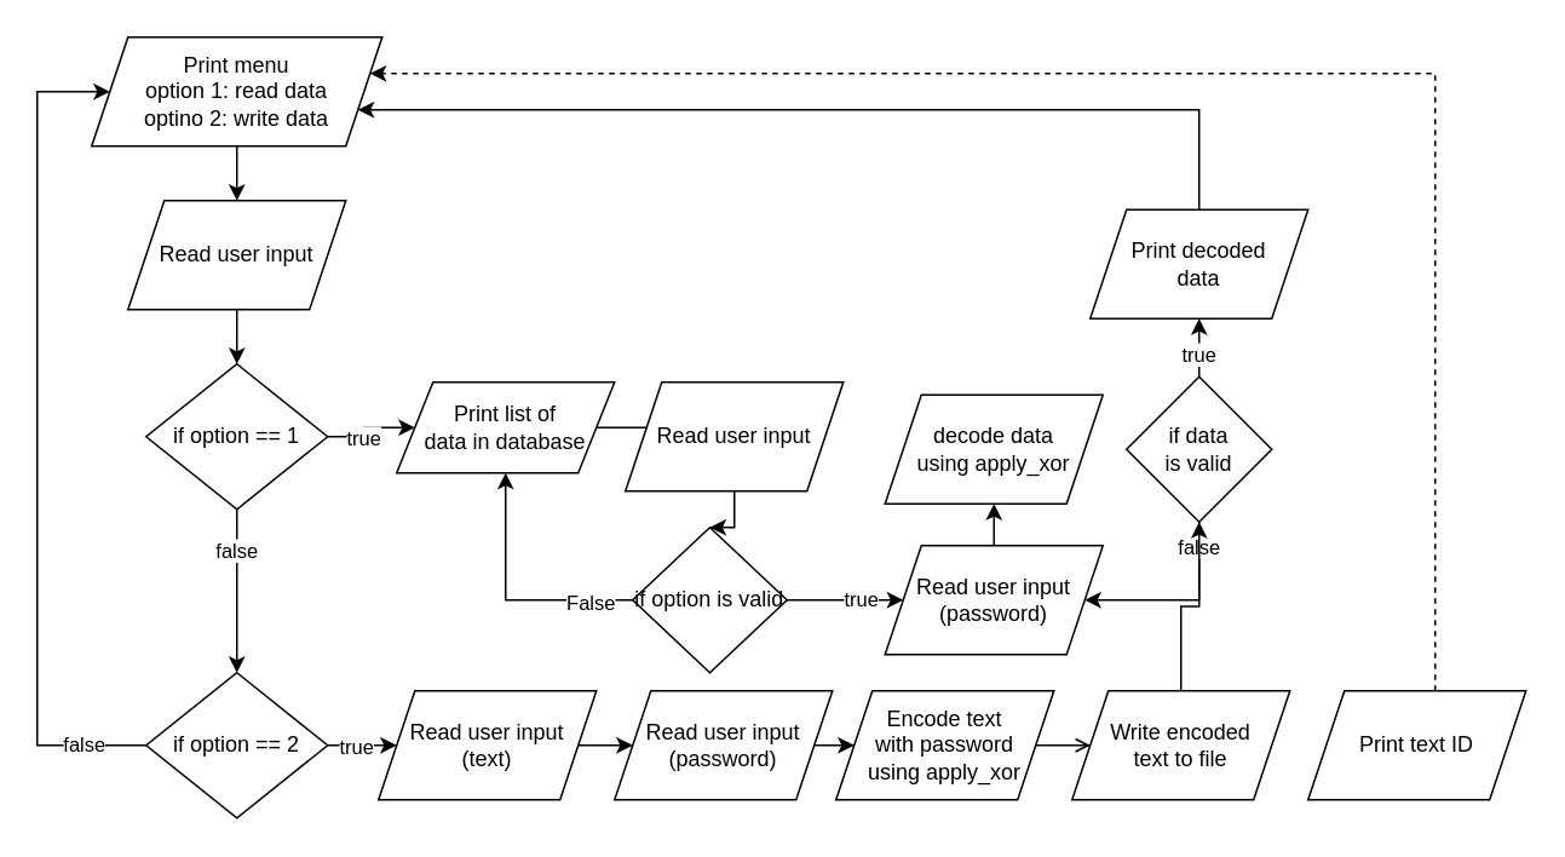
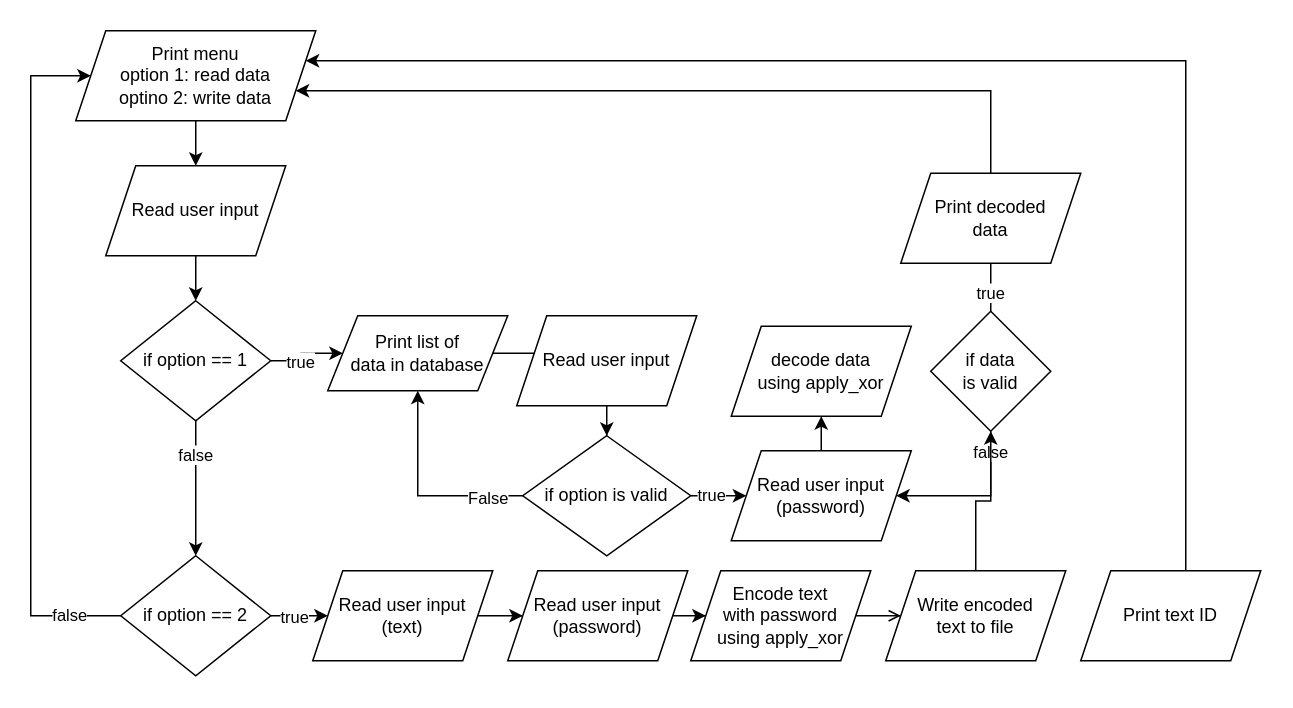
- <mxCell id="43" style="edgeStyle=orthogonalEdgeStyle;rounded=0;orthogonalLoop=1;jettySize=auto;html=1;dashed=1;" edge="1" parent="1" source="44" target="3"><mxGeometry relative="1" as="geometry"><mxPoint x="820" y="320" as="targetPoint" /><Array as="points"><mxPoint x="790" y="40" /></Array></mxGeometry></mxCell>
+ <mxCell id="43" style="edgeStyle=orthogonalEdgeStyle;rounded=0;orthogonalLoop=1;jettySize=auto;html=1;" edge="1" parent="1" source="44" target="3"><mxGeometry relative="1" as="geometry"><mxPoint x="820" y="320" as="targetPoint" /><Array as="points"><mxPoint x="790" y="40" /></Array></mxGeometry></mxCell>
- <mxCell id="23" value="" style="edgeStyle=orthogonalEdgeStyle;rounded=0;orthogonalLoop=1;jettySize=auto;html=1;" edge="1" parent="1" source="27" target="29"><mxGeometry relative="1" as="geometry"><mxPoint x="613.05" y="184.02" as="sourcePoint" /><mxPoint x="470" y="59.97" as="targetPoint" /><Array as="points"><mxPoint x="660" y="170" /><mxPoint x="660" y="170" /></Array></mxGeometry></mxCell>
+ <mxCell id="23" value="" style="edgeStyle=orthogonalEdgeStyle;rounded=0;orthogonalLoop=1;jettySize=auto;html=1;endArrow=none;" edge="1" parent="1" source="27" target="29"><mxGeometry relative="1" as="geometry"><mxPoint x="613.05" y="184.02" as="sourcePoint" /><mxPoint x="470" y="59.97" as="targetPoint" /><Array as="points"><mxPoint x="660" y="170" /><mxPoint x="660" y="170" /></Array></mxGeometry></mxCell>
- <mxCell id="19" value="if option is valid" style="rhombus;whiteSpace=wrap;html=1;" vertex="1" parent="1"><mxGeometry x="348" y="290" width="85" height="80" as="geometry" /></mxCell>
+ <mxCell id="19" value="if option is valid" style="rhombus;whiteSpace=wrap;html=1;" vertex="1" parent="1"><mxGeometry x="348" y="290" width="112" height="80" as="geometry" /></mxCell>
